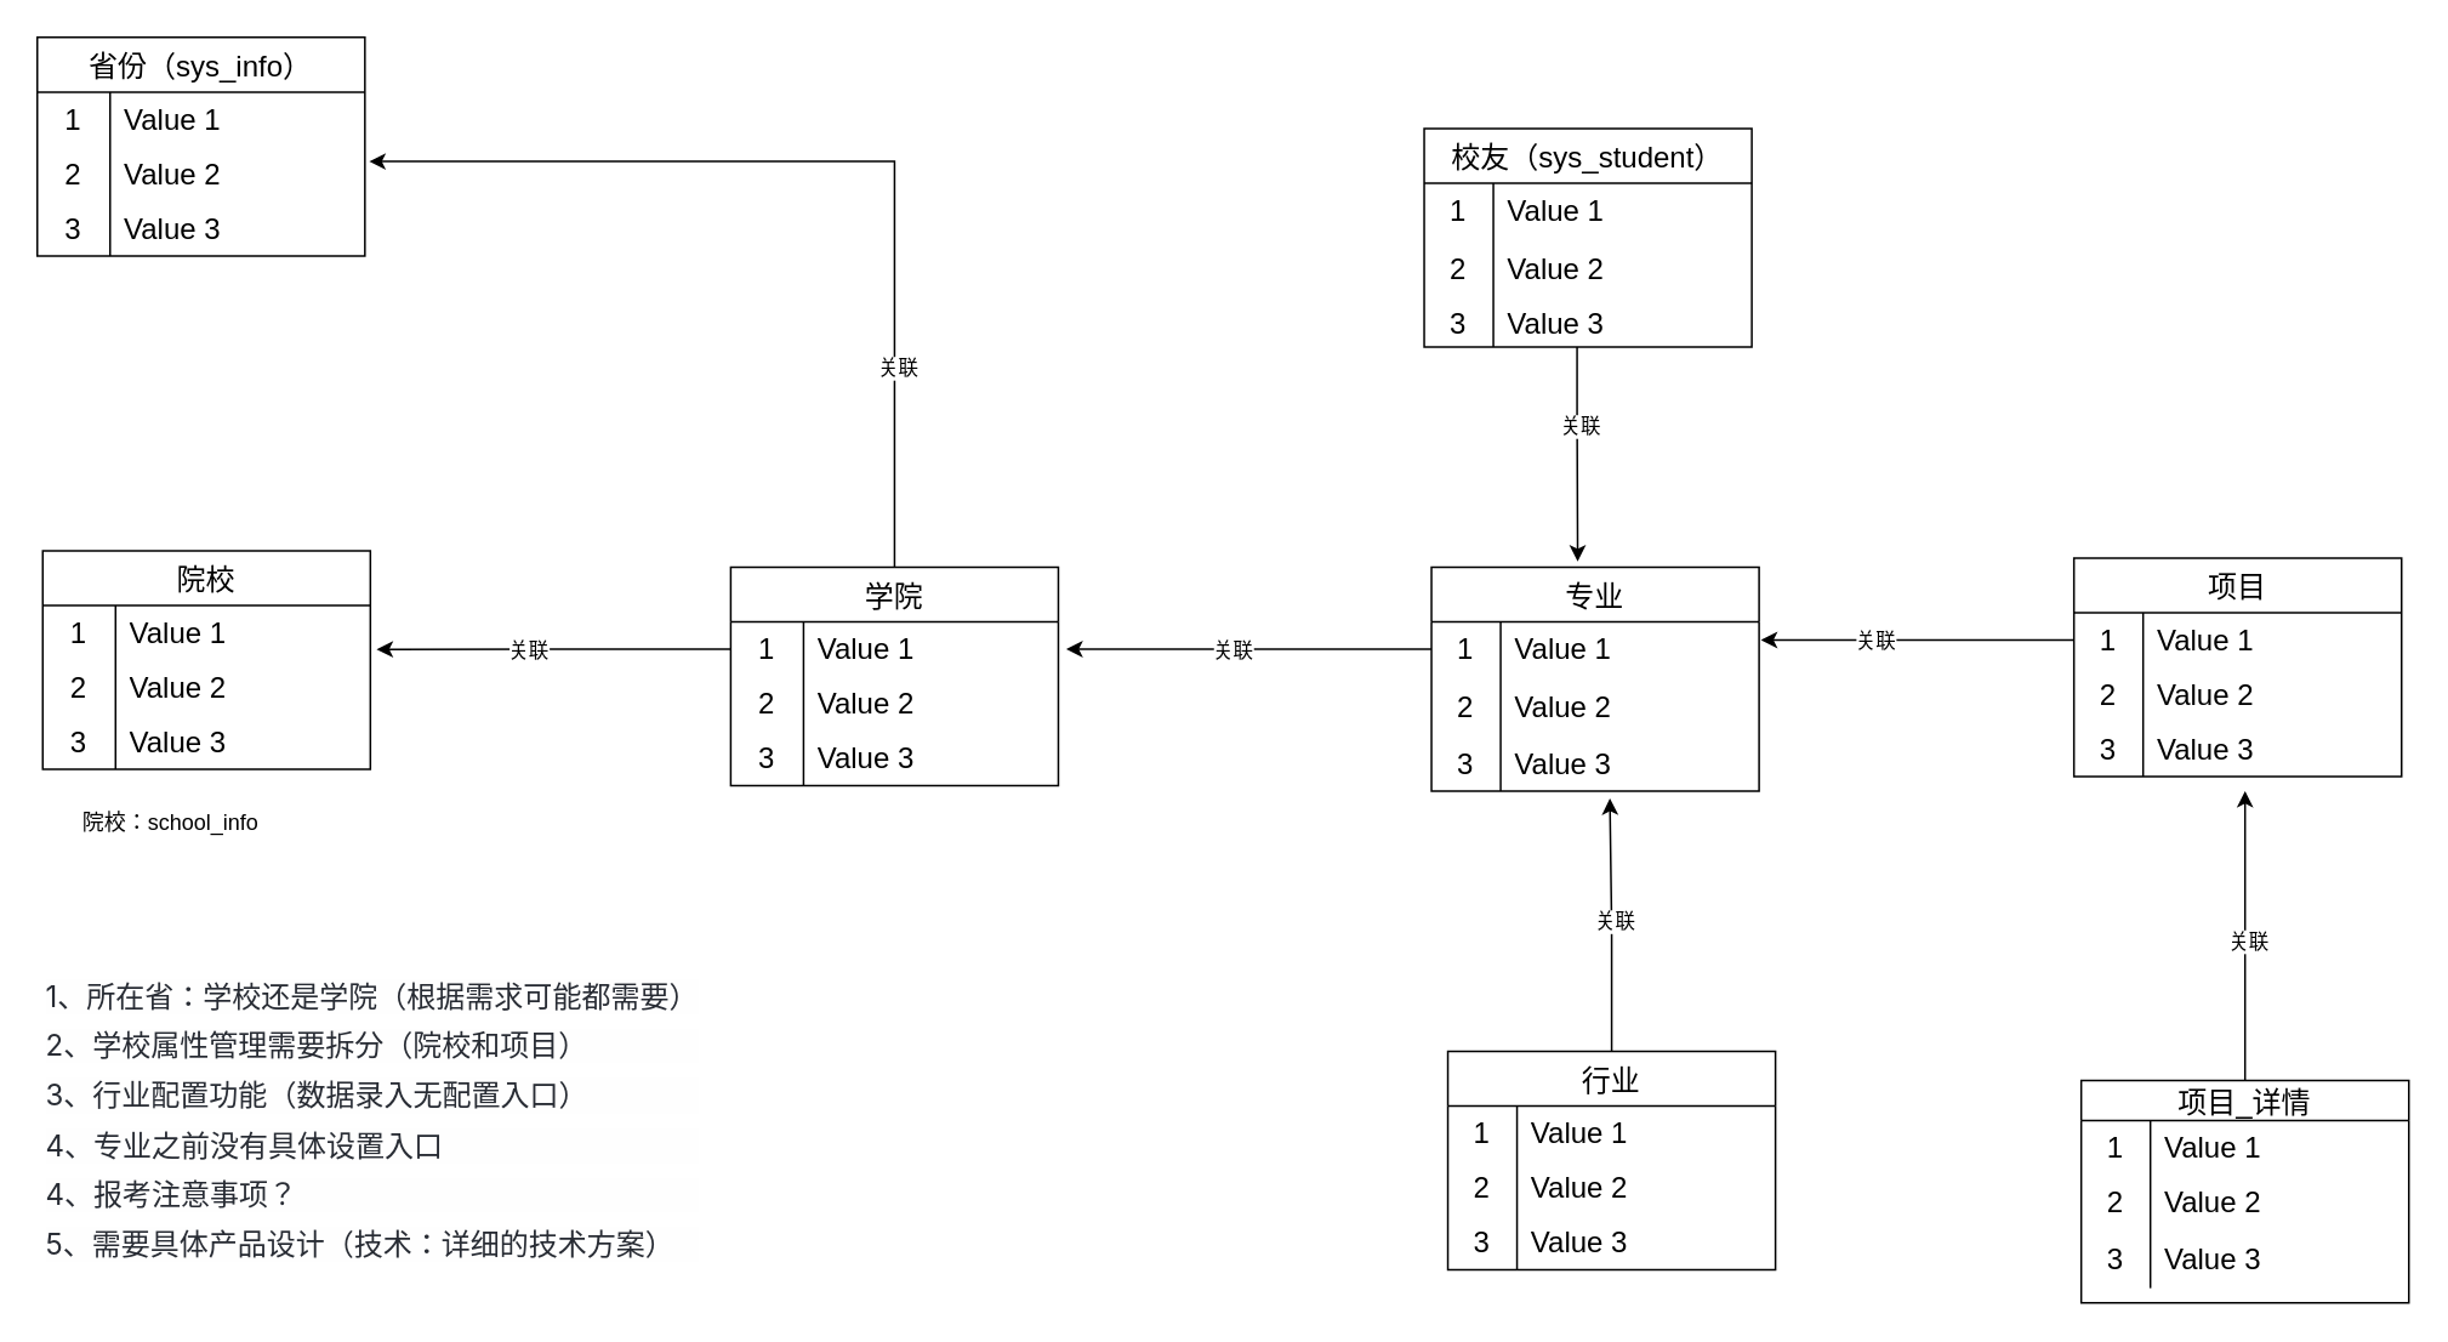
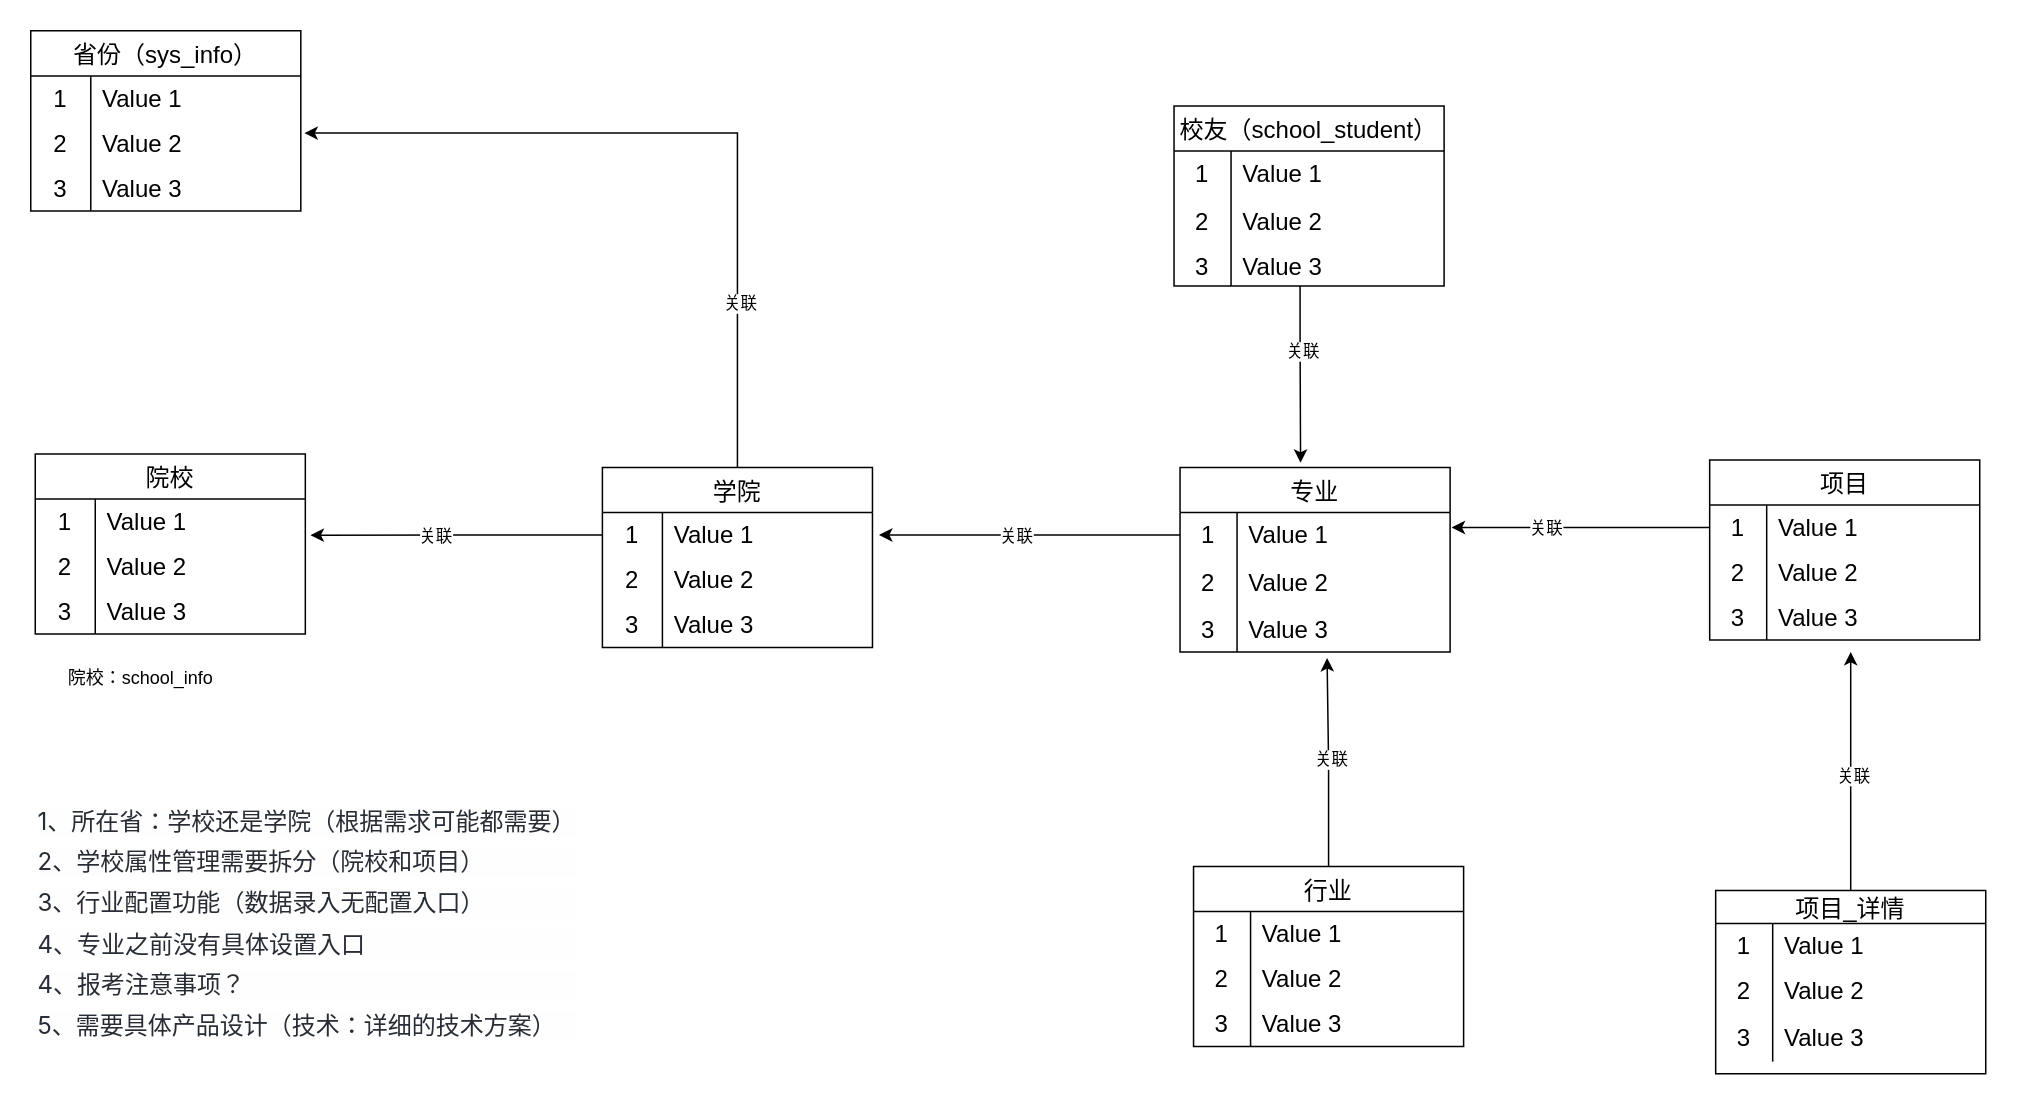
- <mxCell id="87" value="校友（sys_student）" style="shape=table;startSize=30;container=1;collapsible=0;childLayout=tableLayout;fixedRows=1;rowLines=0;fontStyle=0;strokeColor=default;fontSize=16;" vertex="1" parent="1"><mxGeometry x="782" y="70" width="180" height="120" as="geometry" /></mxCell>
+ <mxCell id="87" value="校友（school_student）" style="shape=table;startSize=30;container=1;collapsible=0;childLayout=tableLayout;fixedRows=1;rowLines=0;fontStyle=0;strokeColor=default;fontSize=16;" vertex="1" parent="1"><mxGeometry x="782" y="70" width="180" height="120" as="geometry" /></mxCell>
